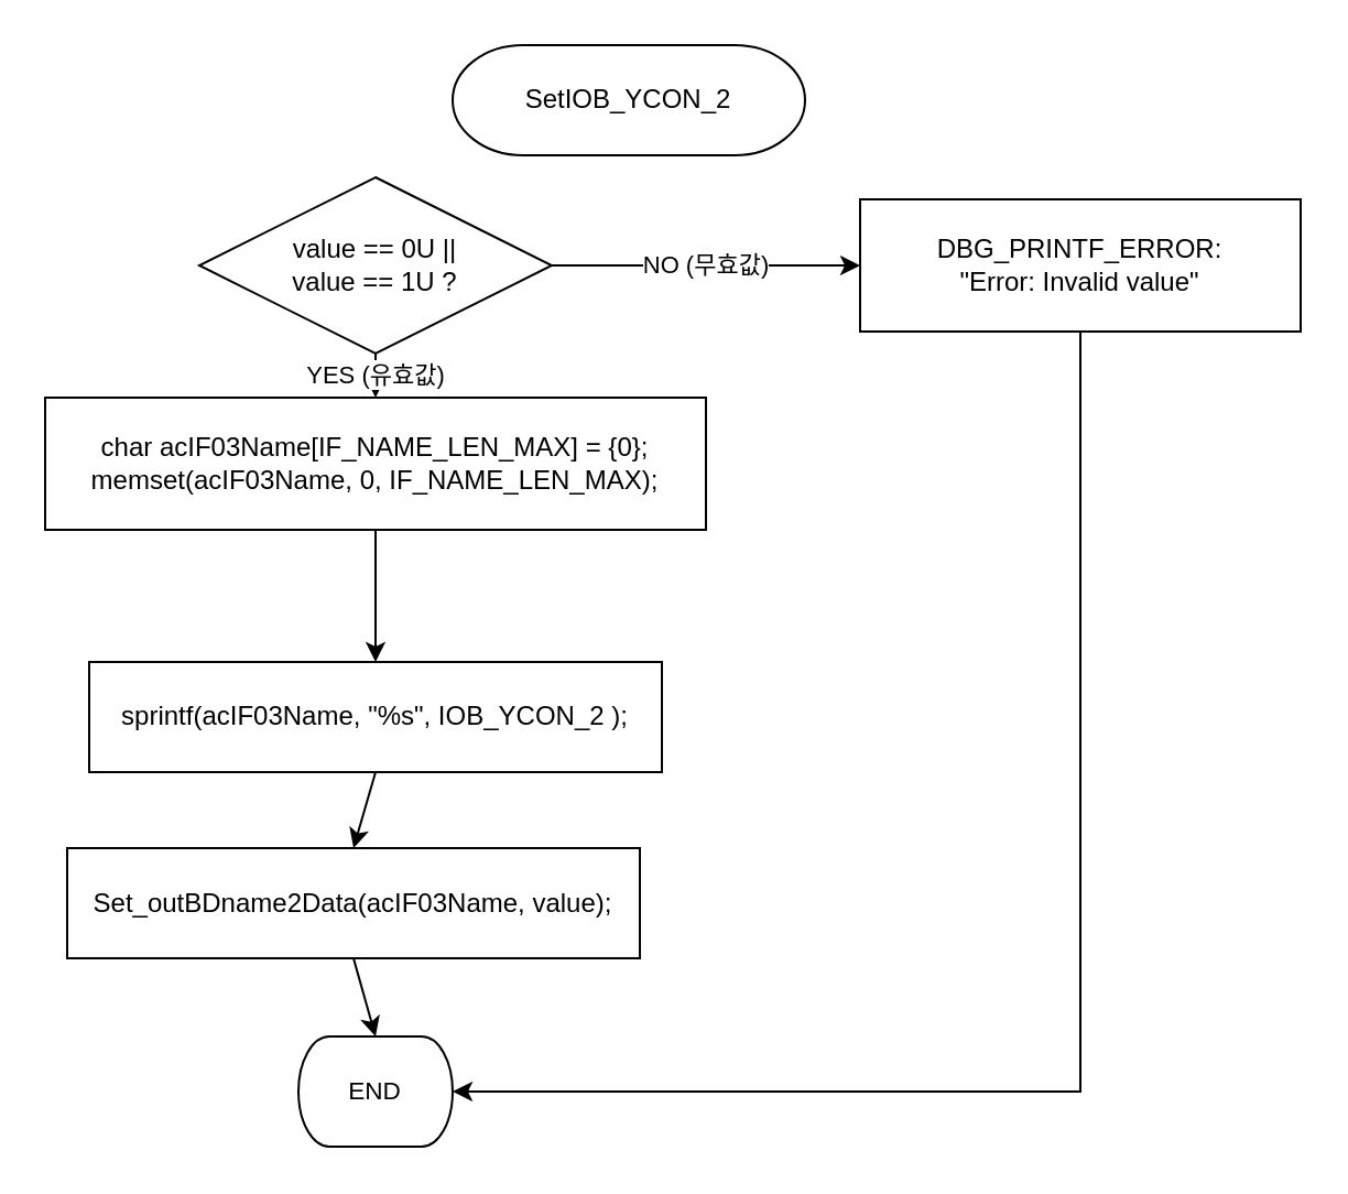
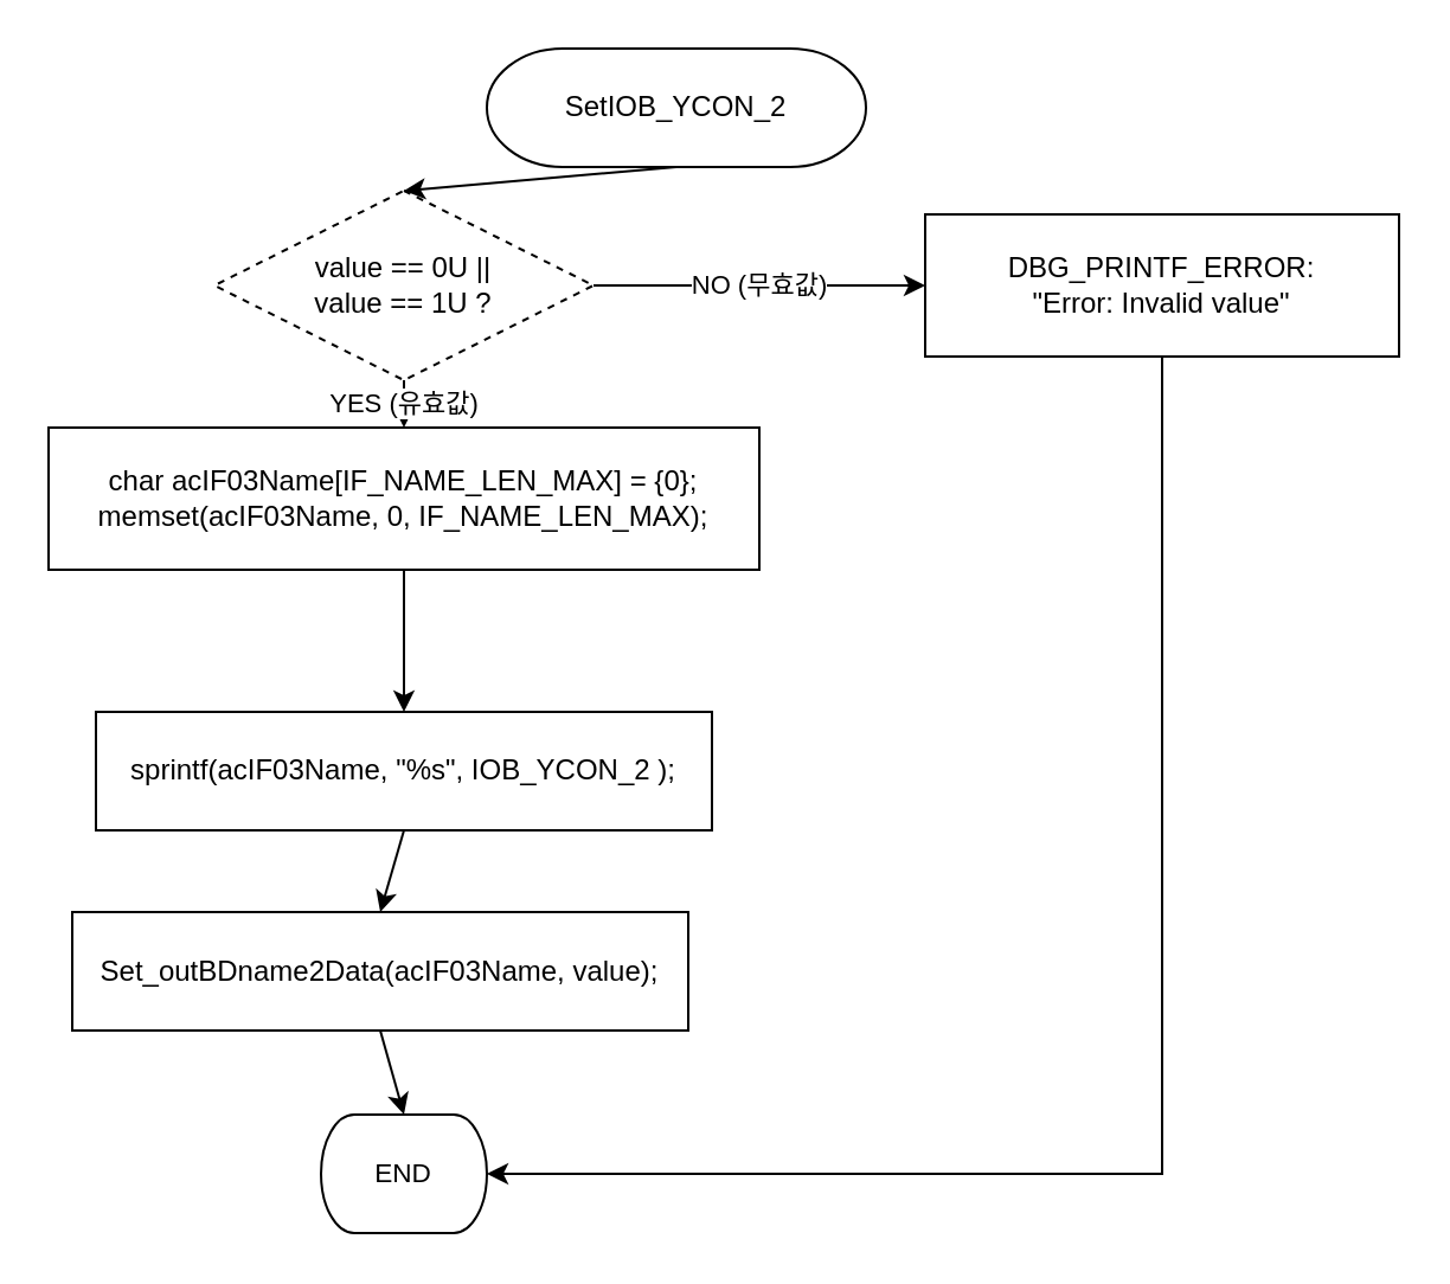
+ <mxCell id="7" value="" style="endArrow=classic;html=1;rounded=0;exitX=0.5;exitY=1;exitDx=0;exitDy=0;entryX=0.5;entryY=0;entryDx=0;entryDy=0;exitPerimeter=0;" parent="1" source="14" target="2" edge="1"><mxGeometry width="50" height="50" relative="1" as="geometry"><mxPoint x="170" y="40" as="sourcePoint" /><mxPoint x="170" y="80" as="targetPoint" /></mxGeometry></mxCell>
- <mxCell id="2" value="value == 0U ||&#10;value == 1U ?" style="rhombus;whiteSpace=wrap;html=1;strokeWidth=1;fontStyle=0;fillColor=none;strokeColor=#000000;" parent="1" vertex="1"><mxGeometry x="90" y="80" width="160" height="80" as="geometry" /></mxCell>
+ <mxCell id="2" value="value == 0U ||&#10;value == 1U ?" style="rhombus;whiteSpace=wrap;html=1;strokeWidth=1;fontStyle=0;fillColor=none;strokeColor=#000000;dashed=1;" parent="1" vertex="1"><mxGeometry x="90" y="80" width="160" height="80" as="geometry" /></mxCell>
- <mxCell id="8" value="YES (유효값)" style="endArrow=classic;html=1;rounded=0;exitX=0.5;exitY=1;exitDx=0;exitDy=0;entryX=0.5;entryY=0;entryDx=0;entryDy=0;dashed=1;" parent="1" source="2" target="3" edge="1"><mxGeometry width="50" height="50" relative="1" as="geometry"><mxPoint x="170" y="160" as="sourcePoint" /><mxPoint x="170" y="200" as="targetPoint" /></mxGeometry></mxCell>
+ <mxCell id="8" value="YES (유효값)" style="endArrow=classic;html=1;rounded=0;exitX=0.5;exitY=1;exitDx=0;exitDy=0;entryX=0.5;entryY=0;entryDx=0;entryDy=0;" parent="1" source="2" target="3" edge="1"><mxGeometry width="50" height="50" relative="1" as="geometry"><mxPoint x="170" y="160" as="sourcePoint" /><mxPoint x="170" y="200" as="targetPoint" /></mxGeometry></mxCell>
